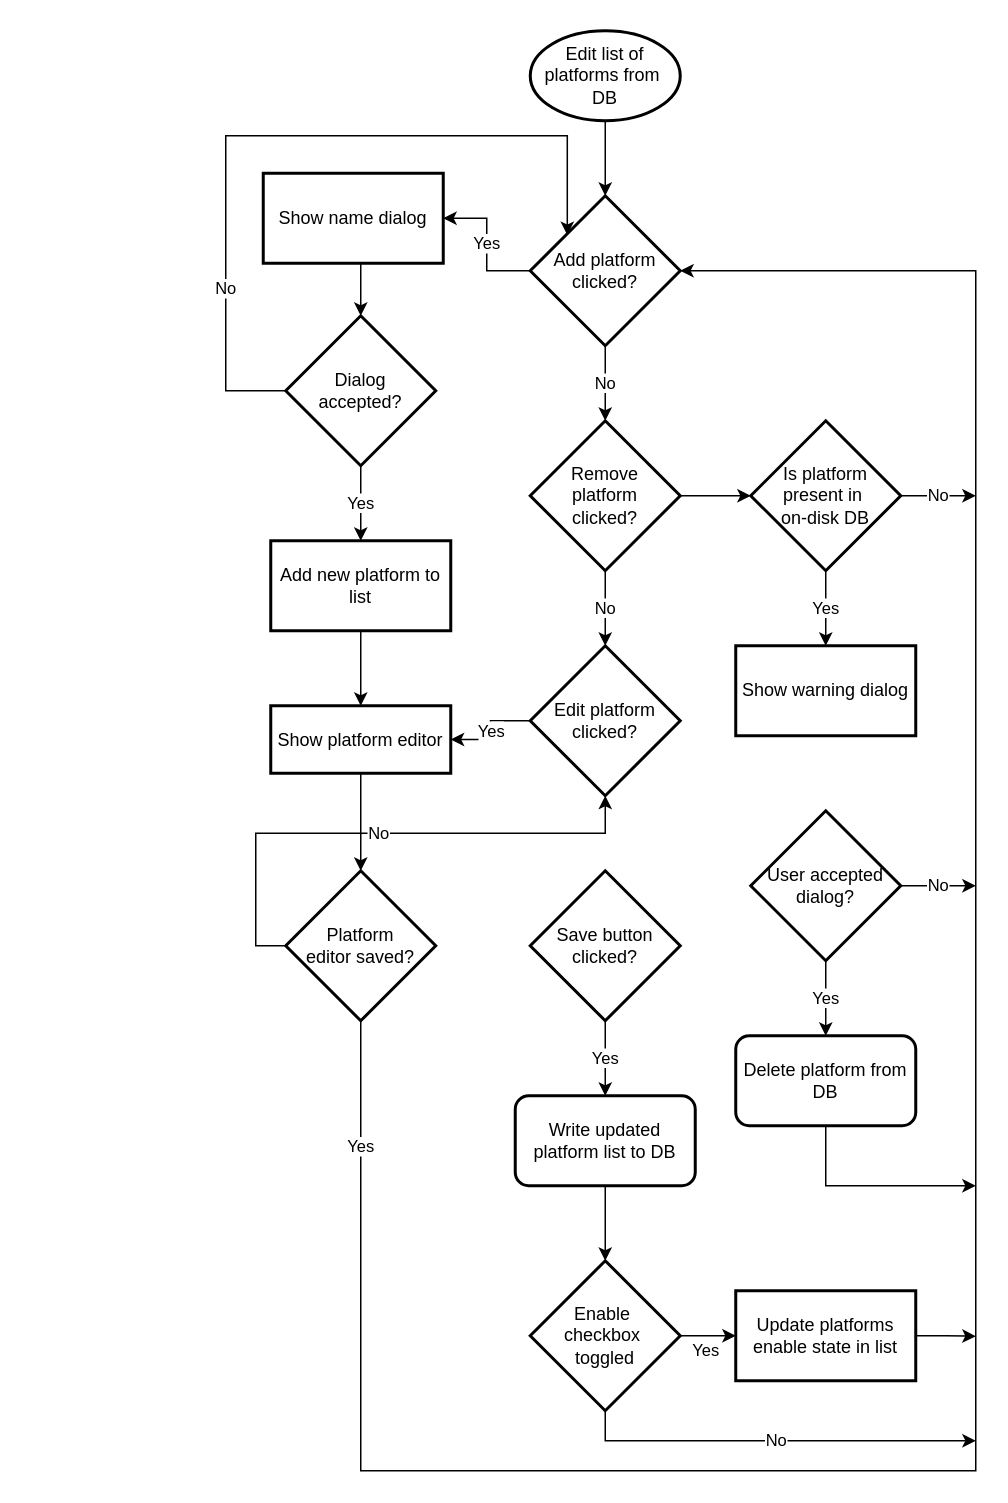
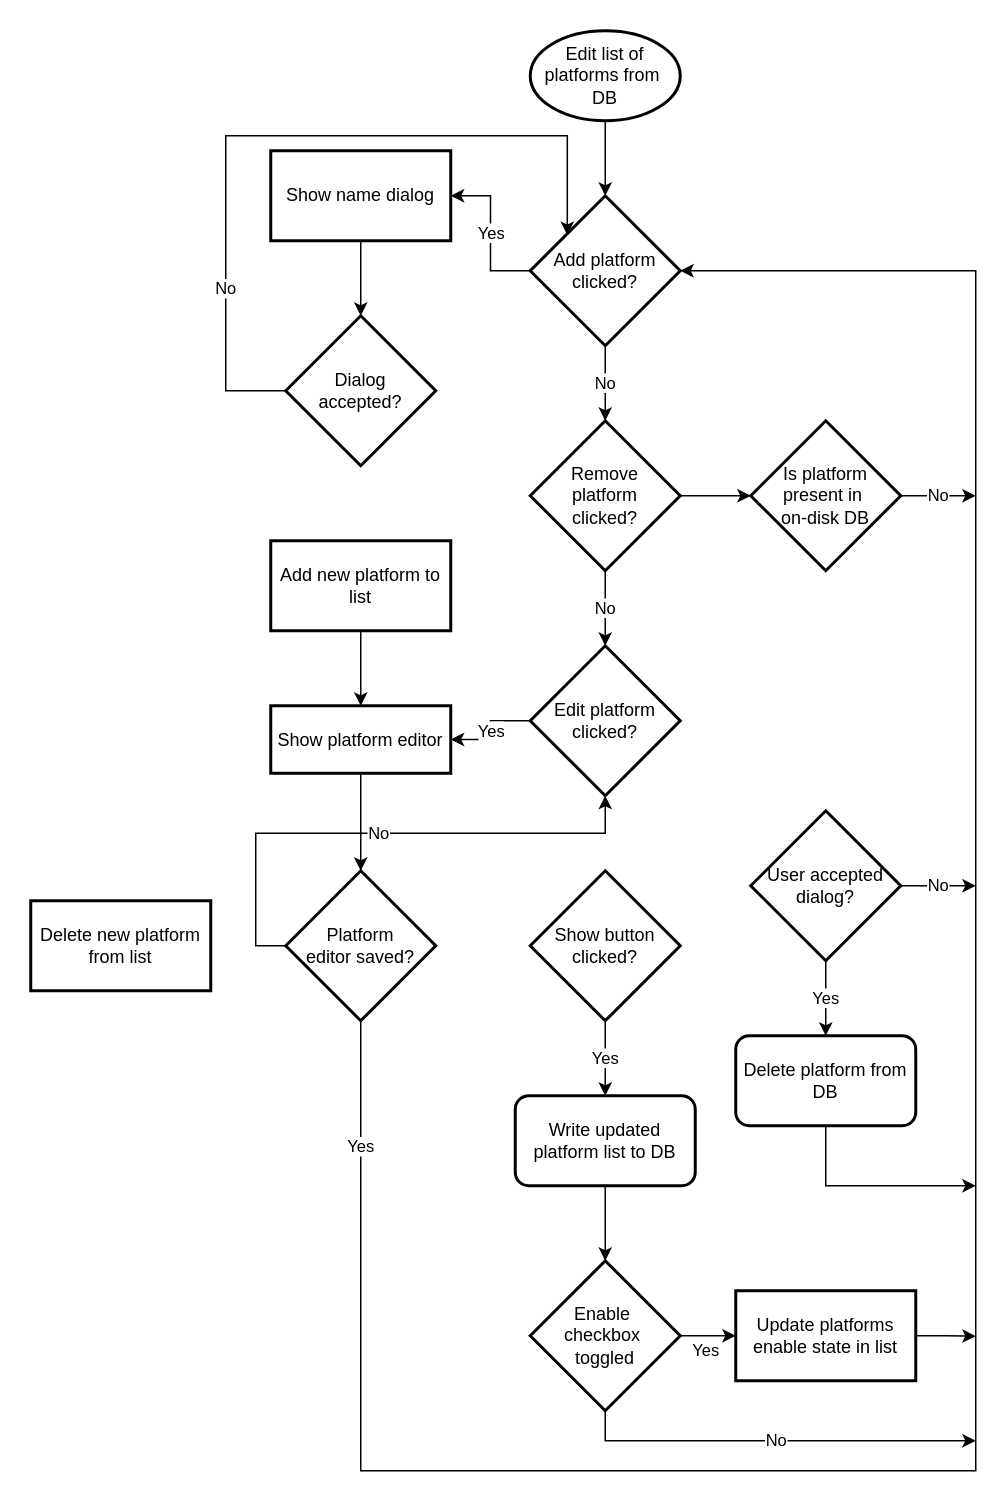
- <mxCell id="14" value="Show name dialog" style="whiteSpace=wrap;html=1;strokeWidth=2;" vertex="1" parent="1"><mxGeometry x="175" y="115" width="120" height="60" as="geometry" /></mxCell>
+ <mxCell id="14" value="Show name dialog" style="whiteSpace=wrap;html=1;strokeWidth=2;" vertex="1" parent="1"><mxGeometry x="180" y="100" width="120" height="60" as="geometry" /></mxCell>
- <mxCell id="15" value="Yes" style="edgeStyle=orthogonalEdgeStyle;rounded=0;orthogonalLoop=1;jettySize=auto;html=1;exitX=0.5;exitY=1;exitDx=0;exitDy=0;exitPerimeter=0;entryX=0.5;entryY=0;entryDx=0;entryDy=0;" edge="1" parent="1" source="17" target="20"><mxGeometry relative="1" as="geometry"><mxPoint x="239.759" y="340" as="targetPoint" /></mxGeometry></mxCell>
- <mxCell id="28" value="Yes" style="edgeStyle=orthogonalEdgeStyle;rounded=0;orthogonalLoop=1;jettySize=auto;html=1;entryX=0.5;entryY=0;entryDx=0;entryDy=0;" edge="1" parent="1" source="30" target="31"><mxGeometry relative="1" as="geometry" /></mxCell>
- <mxCell id="31" value="Show warning dialog" style="whiteSpace=wrap;html=1;strokeWidth=2;" vertex="1" parent="1"><mxGeometry x="490" y="430" width="120" height="60" as="geometry" /></mxCell>
+ <mxCell id="26" value="Delete new platform from list" style="whiteSpace=wrap;html=1;strokeWidth=2;" vertex="1" parent="1"><mxGeometry x="20" y="600" width="120" height="60" as="geometry" /></mxCell>
- <mxCell id="13" value="Save button clicked?" style="strokeWidth=2;html=1;shape=mxgraph.flowchart.decision;whiteSpace=wrap;" vertex="1" parent="1"><mxGeometry x="353" y="580" width="100" height="100" as="geometry" /></mxCell>
+ <mxCell id="13" value="Show button clicked?" style="strokeWidth=2;html=1;shape=mxgraph.flowchart.decision;whiteSpace=wrap;" vertex="1" parent="1"><mxGeometry x="353" y="580" width="100" height="100" as="geometry" /></mxCell>
